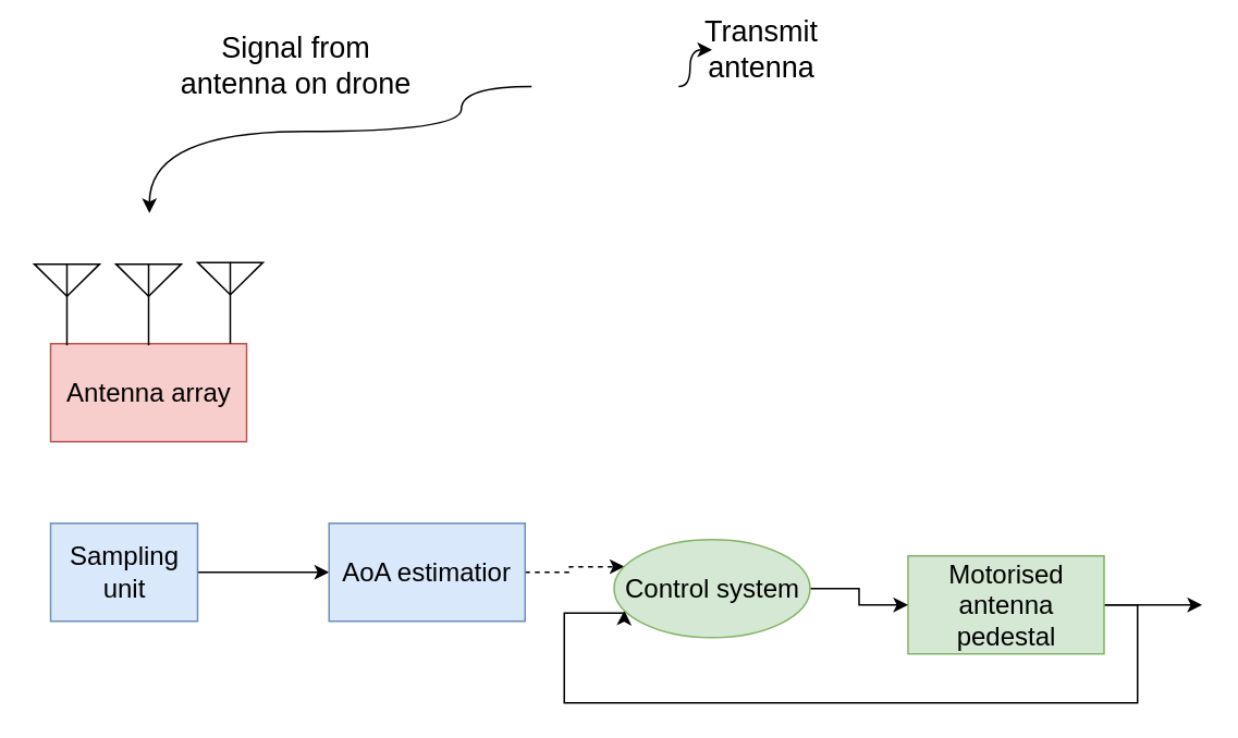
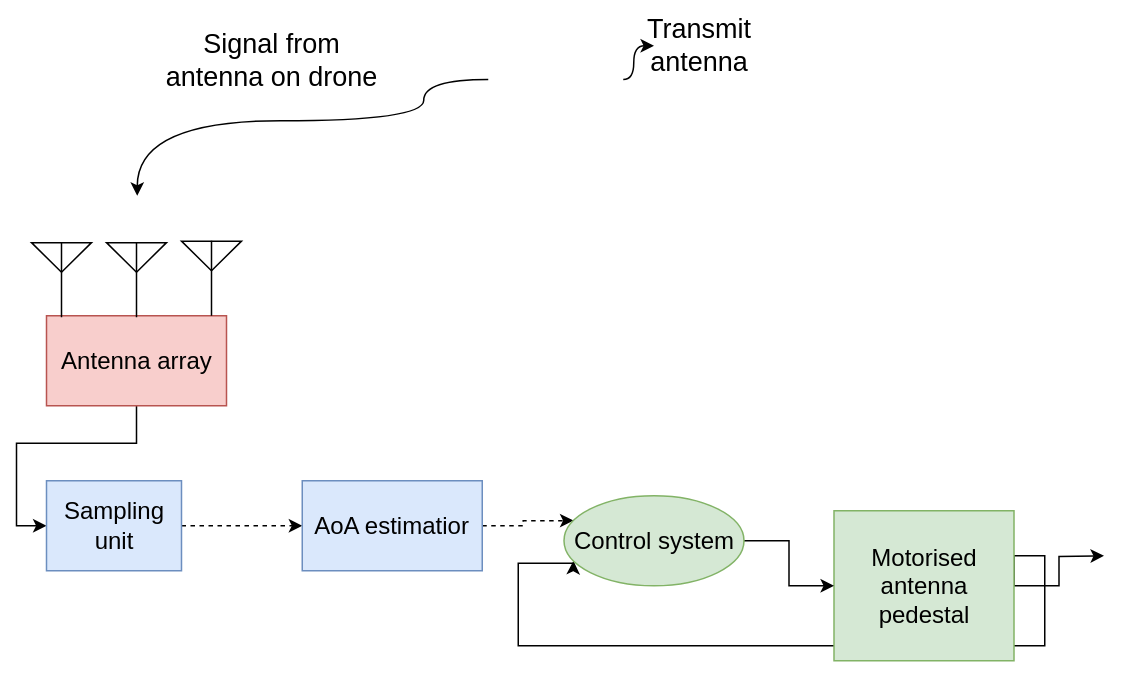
+ <mxCell id="2" style="edgeStyle=orthogonalEdgeStyle;rounded=0;orthogonalLoop=1;jettySize=auto;html=1;entryX=0;entryY=0.5;entryDx=0;entryDy=0;" parent="1" source="3" target="5" edge="1"><mxGeometry relative="1" as="geometry" /></mxCell>
- <mxCell id="4" style="edgeStyle=orthogonalEdgeStyle;rounded=0;orthogonalLoop=1;jettySize=auto;html=1;entryX=0;entryY=0.5;entryDx=0;entryDy=0;" parent="1" source="5" target="7" edge="1"><mxGeometry relative="1" as="geometry" /></mxCell>
+ <mxCell id="4" style="edgeStyle=orthogonalEdgeStyle;rounded=0;orthogonalLoop=1;jettySize=auto;html=1;entryX=0;entryY=0.5;entryDx=0;entryDy=0;dashed=1;" parent="1" source="5" target="7" edge="1"><mxGeometry relative="1" as="geometry" /></mxCell>
- <mxCell id="10" value="&lt;font style=&quot;font-size: 16px&quot;&gt;Motorised antenna pedestal&lt;/font&gt;" style="rounded=0;whiteSpace=wrap;html=1;fillColor=#d5e8d4;strokeColor=#82b366;" parent="1" vertex="1"><mxGeometry x="555.5" y="340" width="120" height="60" as="geometry" /></mxCell>
+ <mxCell id="10" value="&lt;font style=&quot;font-size: 16px&quot;&gt;Motorised antenna pedestal&lt;/font&gt;" style="rounded=0;whiteSpace=wrap;html=1;fillColor=#d5e8d4;strokeColor=#82b366;" parent="1" vertex="1"><mxGeometry x="555.5" y="340" width="120" height="100" as="geometry" /></mxCell>
